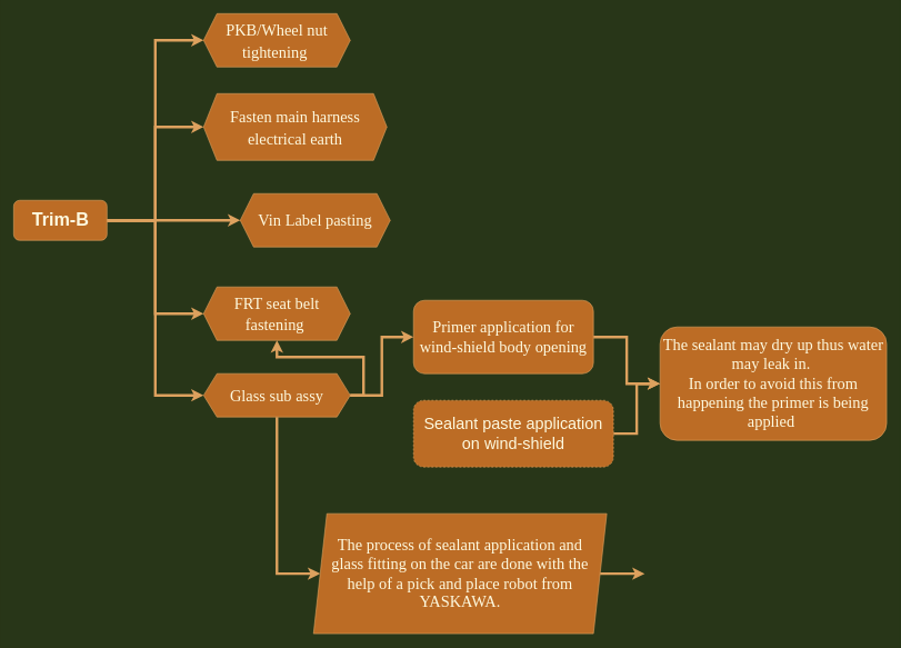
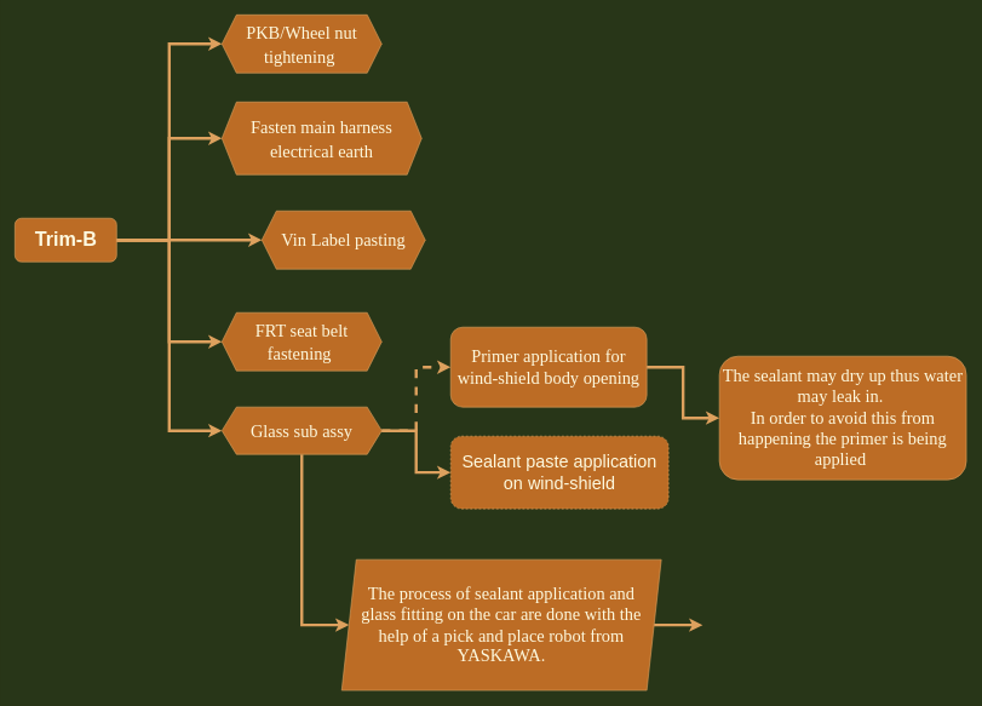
- <mxCell id="13" style="edgeStyle=orthogonalEdgeStyle;rounded=0;orthogonalLoop=1;jettySize=auto;html=1;exitX=1;exitY=0.5;exitDx=0;exitDy=0;entryX=0;entryY=0.5;entryDx=0;entryDy=0;fontSize=24;fontColor=#FEFAE0;strokeColor=#DDA15E;strokeWidth=4;fillColor=#BC6C25;" parent="1" source="16" target="18" edge="1"><mxGeometry relative="1" as="geometry" /></mxCell>
+ <mxCell id="13" style="edgeStyle=orthogonalEdgeStyle;rounded=0;orthogonalLoop=1;jettySize=auto;html=1;exitX=1;exitY=0.5;exitDx=0;exitDy=0;entryX=0;entryY=0.5;entryDx=0;entryDy=0;fontSize=24;fontColor=#FEFAE0;strokeColor=#DDA15E;strokeWidth=4;fillColor=#BC6C25;dashed=1;" parent="1" source="16" target="18" edge="1"><mxGeometry relative="1" as="geometry" /></mxCell>
- <mxCell id="14" style="edgeStyle=orthogonalEdgeStyle;rounded=0;orthogonalLoop=1;jettySize=auto;html=1;exitX=1;exitY=0.5;exitDx=0;exitDy=0;fontSize=24;fontColor=#FEFAE0;strokeColor=#DDA15E;strokeWidth=4;fillColor=#BC6C25;" parent="1" source="16" target="12" edge="1"><mxGeometry relative="1" as="geometry" /></mxCell>
+ <mxCell id="14" style="edgeStyle=orthogonalEdgeStyle;rounded=0;orthogonalLoop=1;jettySize=auto;html=1;exitX=1;exitY=0.5;exitDx=0;exitDy=0;entryX=0;entryY=0.5;entryDx=0;entryDy=0;fontSize=24;fontColor=#FEFAE0;strokeColor=#DDA15E;strokeWidth=4;fillColor=#BC6C25;" parent="1" source="16" target="20" edge="1"><mxGeometry relative="1" as="geometry" /></mxCell>
- <mxCell id="19" style="edgeStyle=orthogonalEdgeStyle;rounded=0;orthogonalLoop=1;jettySize=auto;html=1;exitX=1;exitY=0.5;exitDx=0;exitDy=0;entryX=0;entryY=0.5;entryDx=0;entryDy=0;fontFamily=Tahoma;fontSize=24;fontColor=#FEFAE0;strokeColor=#DDA15E;strokeWidth=4;fillColor=#BC6C25;" parent="1" source="20" target="21" edge="1"><mxGeometry relative="1" as="geometry" /></mxCell>
